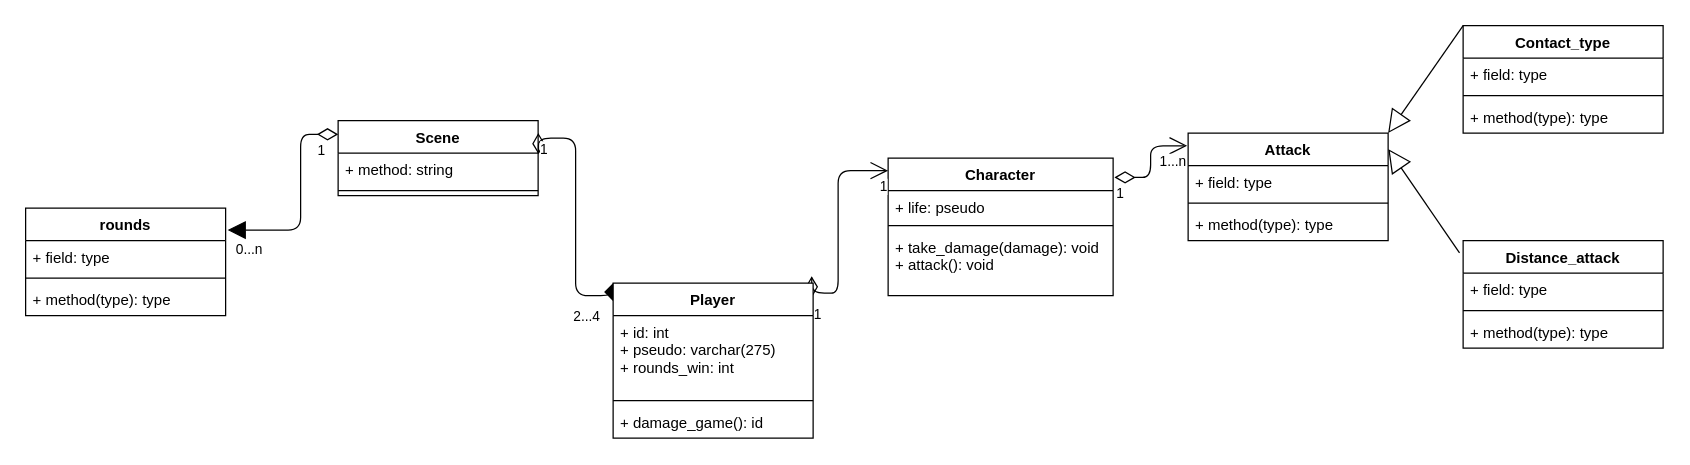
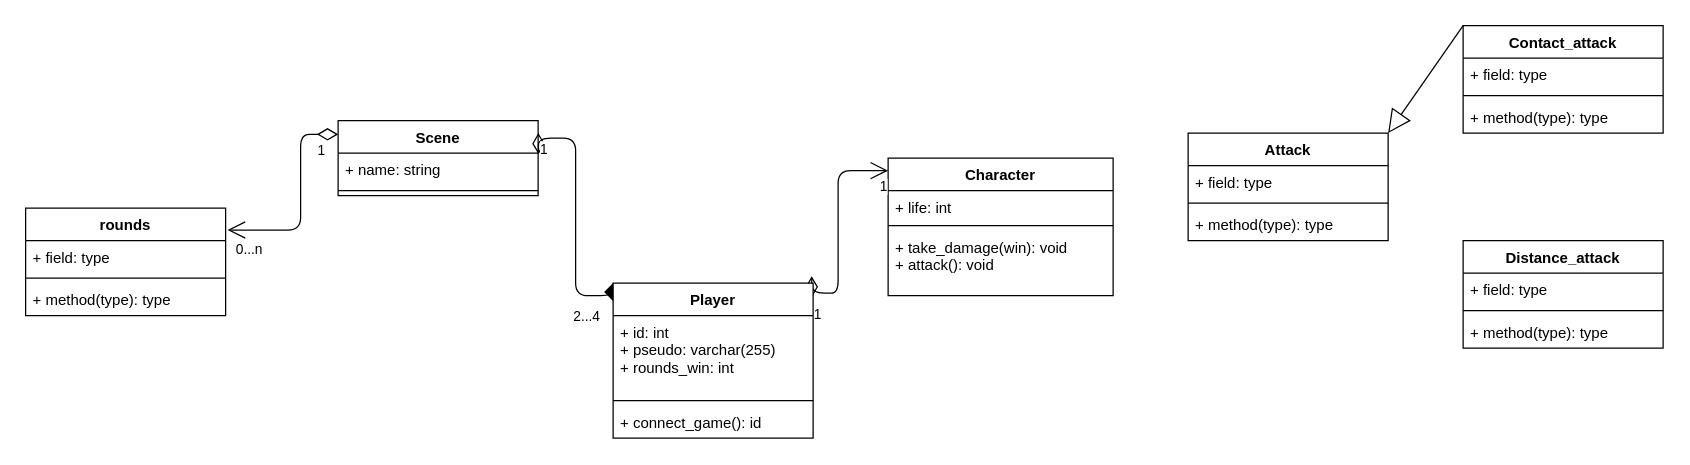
- <mxCell id="10" value="Contact_type" style="swimlane;fontStyle=1;align=center;verticalAlign=top;childLayout=stackLayout;horizontal=1;startSize=26;horizontalStack=0;resizeParent=1;resizeParentMax=0;resizeLast=0;collapsible=1;marginBottom=0;" vertex="1" parent="1"><mxGeometry x="1170" y="20" width="160" height="86" as="geometry" /></mxCell>
+ <mxCell id="10" value="Contact_attack" style="swimlane;fontStyle=1;align=center;verticalAlign=top;childLayout=stackLayout;horizontal=1;startSize=26;horizontalStack=0;resizeParent=1;resizeParentMax=0;resizeLast=0;collapsible=1;marginBottom=0;" vertex="1" parent="1"><mxGeometry x="1170" y="20" width="160" height="86" as="geometry" /></mxCell>
- <mxCell id="23" value="" style="endArrow=open;html=1;endSize=12;startArrow=diamondThin;startSize=14;startFill=0;edgeStyle=orthogonalEdgeStyle;exitX=1.006;exitY=0.14;exitDx=0;exitDy=0;exitPerimeter=0;entryX=-0.005;entryY=0.118;entryDx=0;entryDy=0;entryPerimeter=0;" edge="1" parent="1" source="2" target="6"><mxGeometry relative="1" as="geometry"><mxPoint x="860" y="196" as="sourcePoint" /><mxPoint x="1020" y="196" as="targetPoint" /></mxGeometry></mxCell>
- <mxCell id="24" value="1" style="edgeLabel;resizable=0;html=1;align=left;verticalAlign=top;" connectable="0" vertex="1" parent="23"><mxGeometry x="-1" relative="1" as="geometry" /></mxCell>
- <mxCell id="25" value="1...n" style="edgeLabel;resizable=0;html=1;align=right;verticalAlign=top;" connectable="0" vertex="1" parent="23"><mxGeometry x="1" relative="1" as="geometry" /></mxCell>
- <mxCell id="19" value="+ method: string" style="text;strokeColor=none;fillColor=none;align=left;verticalAlign=top;spacingLeft=4;spacingRight=4;overflow=hidden;rotatable=0;points=[[0,0.5],[1,0.5]];portConstraint=eastwest;" vertex="1" parent="18"><mxGeometry y="26" width="160" height="26" as="geometry" /></mxCell>
+ <mxCell id="19" value="+ name: string" style="text;strokeColor=none;fillColor=none;align=left;verticalAlign=top;spacingLeft=4;spacingRight=4;overflow=hidden;rotatable=0;points=[[0,0.5],[1,0.5]];portConstraint=eastwest;" vertex="1" parent="18"><mxGeometry y="26" width="160" height="26" as="geometry" /></mxCell>
- <mxCell id="3" value="+ life: pseudo" style="text;strokeColor=none;fillColor=none;align=left;verticalAlign=top;spacingLeft=4;spacingRight=4;overflow=hidden;rotatable=0;points=[[0,0.5],[1,0.5]];portConstraint=eastwest;" vertex="1" parent="2"><mxGeometry y="26" width="180" height="24" as="geometry" /></mxCell>
+ <mxCell id="3" value="+ life: int" style="text;strokeColor=none;fillColor=none;align=left;verticalAlign=top;spacingLeft=4;spacingRight=4;overflow=hidden;rotatable=0;points=[[0,0.5],[1,0.5]];portConstraint=eastwest;" vertex="1" parent="2"><mxGeometry y="26" width="180" height="24" as="geometry" /></mxCell>
- <mxCell id="22" value="" style="endArrow=block;endSize=16;endFill=0;html=1;exitX=-0.018;exitY=0.114;exitDx=0;exitDy=0;exitPerimeter=0;entryX=1.001;entryY=0.149;entryDx=0;entryDy=0;entryPerimeter=0;" edge="1" parent="1" source="14" target="6"><mxGeometry width="160" relative="1" as="geometry"><mxPoint x="1180" y="30" as="sourcePoint" /><mxPoint x="1112" y="117" as="targetPoint" /></mxGeometry></mxCell>
- <mxCell id="29" value="" style="endArrow=block;html=1;endSize=12;startArrow=diamondThin;startSize=14;startFill=0;edgeStyle=orthogonalEdgeStyle;entryX=1.01;entryY=0.204;entryDx=0;entryDy=0;entryPerimeter=0;exitX=0;exitY=0.183;exitDx=0;exitDy=0;exitPerimeter=0;" edge="1" parent="1" source="18" target="32"><mxGeometry relative="1" as="geometry"><mxPoint x="260" y="126" as="sourcePoint" /><mxPoint x="720" y="146" as="targetPoint" /><Array as="points"><mxPoint x="240" y="107" /><mxPoint x="240" y="184" /><mxPoint x="182" y="184" /></Array></mxGeometry></mxCell>
+ <mxCell id="29" value="" style="endArrow=open;html=1;endSize=12;startArrow=diamondThin;startSize=14;startFill=0;edgeStyle=orthogonalEdgeStyle;entryX=1.01;entryY=0.204;entryDx=0;entryDy=0;entryPerimeter=0;exitX=0;exitY=0.183;exitDx=0;exitDy=0;exitPerimeter=0;" edge="1" parent="1" source="18" target="32"><mxGeometry relative="1" as="geometry"><mxPoint x="260" y="126" as="sourcePoint" /><mxPoint x="720" y="146" as="targetPoint" /><Array as="points"><mxPoint x="240" y="107" /><mxPoint x="240" y="184" /><mxPoint x="182" y="184" /></Array></mxGeometry></mxCell>
- <mxCell id="5" value="+ take_damage(damage): void&#10;+ attack(): void" style="text;strokeColor=none;fillColor=none;align=left;verticalAlign=top;spacingLeft=4;spacingRight=4;overflow=hidden;rotatable=0;points=[[0,0.5],[1,0.5]];portConstraint=eastwest;" vertex="1" parent="2"><mxGeometry y="58" width="180" height="52" as="geometry" /></mxCell>
+ <mxCell id="5" value="+ take_damage(win): void&#10;+ attack(): void" style="text;strokeColor=none;fillColor=none;align=left;verticalAlign=top;spacingLeft=4;spacingRight=4;overflow=hidden;rotatable=0;points=[[0,0.5],[1,0.5]];portConstraint=eastwest;" vertex="1" parent="2"><mxGeometry y="58" width="180" height="52" as="geometry" /></mxCell>
- <mxCell id="40" value="+ id: int&#10;+ pseudo: varchar(275)&#10;+ rounds_win: int" style="text;strokeColor=none;fillColor=none;align=left;verticalAlign=top;spacingLeft=4;spacingRight=4;overflow=hidden;rotatable=0;points=[[0,0.5],[1,0.5]];portConstraint=eastwest;" vertex="1" parent="39"><mxGeometry y="26" width="160" height="64" as="geometry" /></mxCell>
+ <mxCell id="40" value="+ id: int&#10;+ pseudo: varchar(255)&#10;+ rounds_win: int" style="text;strokeColor=none;fillColor=none;align=left;verticalAlign=top;spacingLeft=4;spacingRight=4;overflow=hidden;rotatable=0;points=[[0,0.5],[1,0.5]];portConstraint=eastwest;" vertex="1" parent="39"><mxGeometry y="26" width="160" height="64" as="geometry" /></mxCell>
- <mxCell id="42" value="+ damage_game(): id" style="text;strokeColor=none;fillColor=none;align=left;verticalAlign=top;spacingLeft=4;spacingRight=4;overflow=hidden;rotatable=0;points=[[0,0.5],[1,0.5]];portConstraint=eastwest;" vertex="1" parent="39"><mxGeometry y="98" width="160" height="26" as="geometry" /></mxCell>
+ <mxCell id="42" value="+ connect_game(): id" style="text;strokeColor=none;fillColor=none;align=left;verticalAlign=top;spacingLeft=4;spacingRight=4;overflow=hidden;rotatable=0;points=[[0,0.5],[1,0.5]];portConstraint=eastwest;" vertex="1" parent="39"><mxGeometry y="98" width="160" height="26" as="geometry" /></mxCell>
